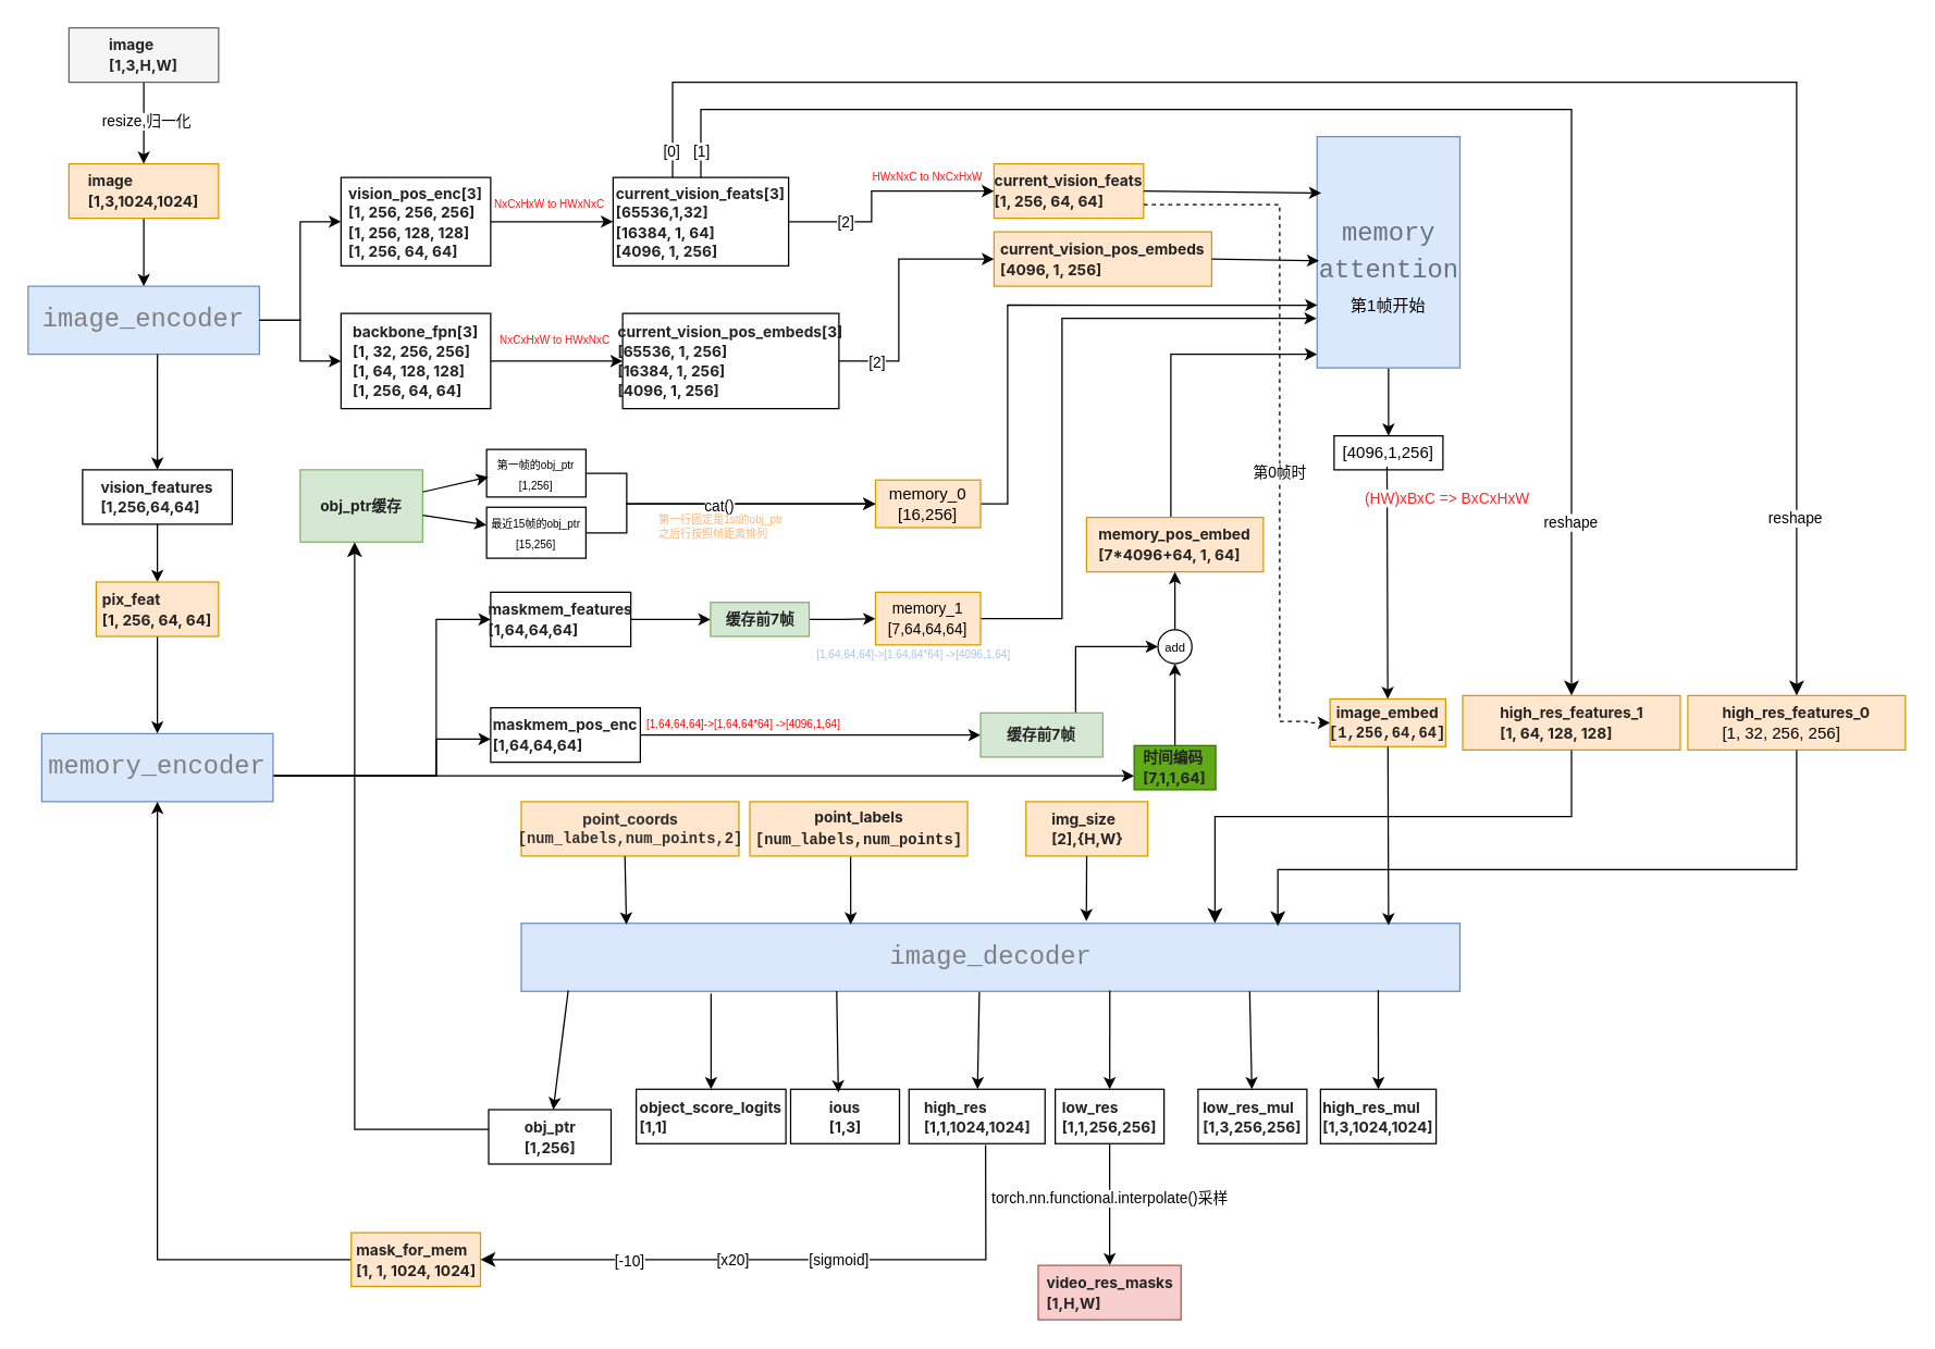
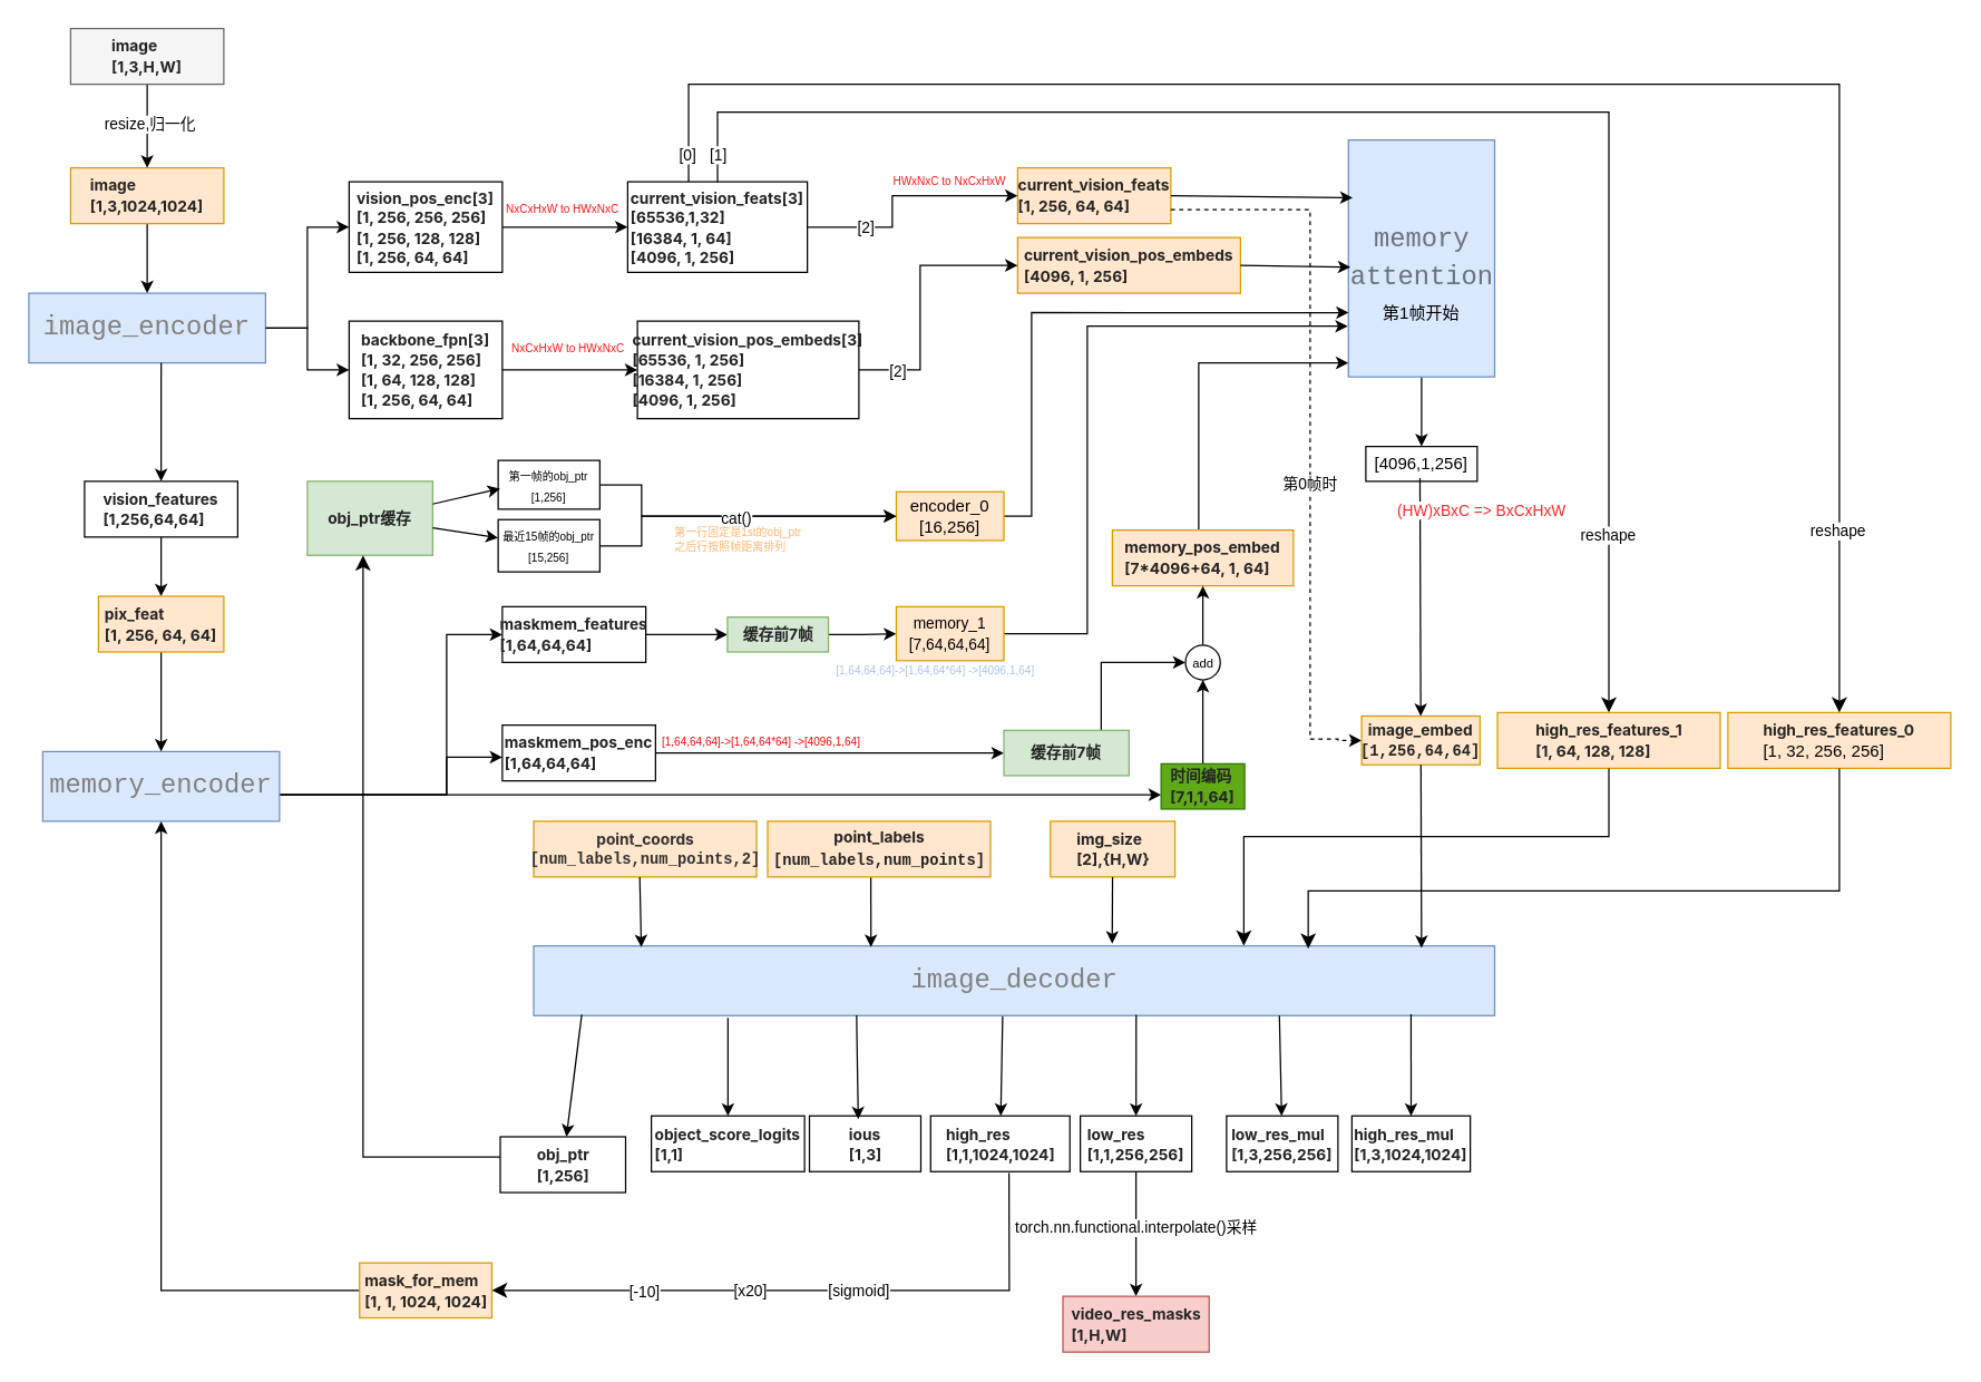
- <mxCell id="87" value="&lt;div&gt;memory_0&lt;br&gt;&lt;/div&gt;[16,256]" style="rounded=0;whiteSpace=wrap;html=1;fillColor=#ffe6cc;strokeColor=#d79b00;" parent="1" vertex="1"><mxGeometry x="642.88" y="352.5" width="77.25" height="35" as="geometry" /></mxCell>
+ <mxCell id="87" value="&lt;div&gt;encoder_0&lt;br&gt;&lt;/div&gt;[16,256]" style="rounded=0;whiteSpace=wrap;html=1;fillColor=#ffe6cc;strokeColor=#d79b00;" parent="1" vertex="1"><mxGeometry x="642.88" y="352.5" width="77.25" height="35" as="geometry" /></mxCell>
